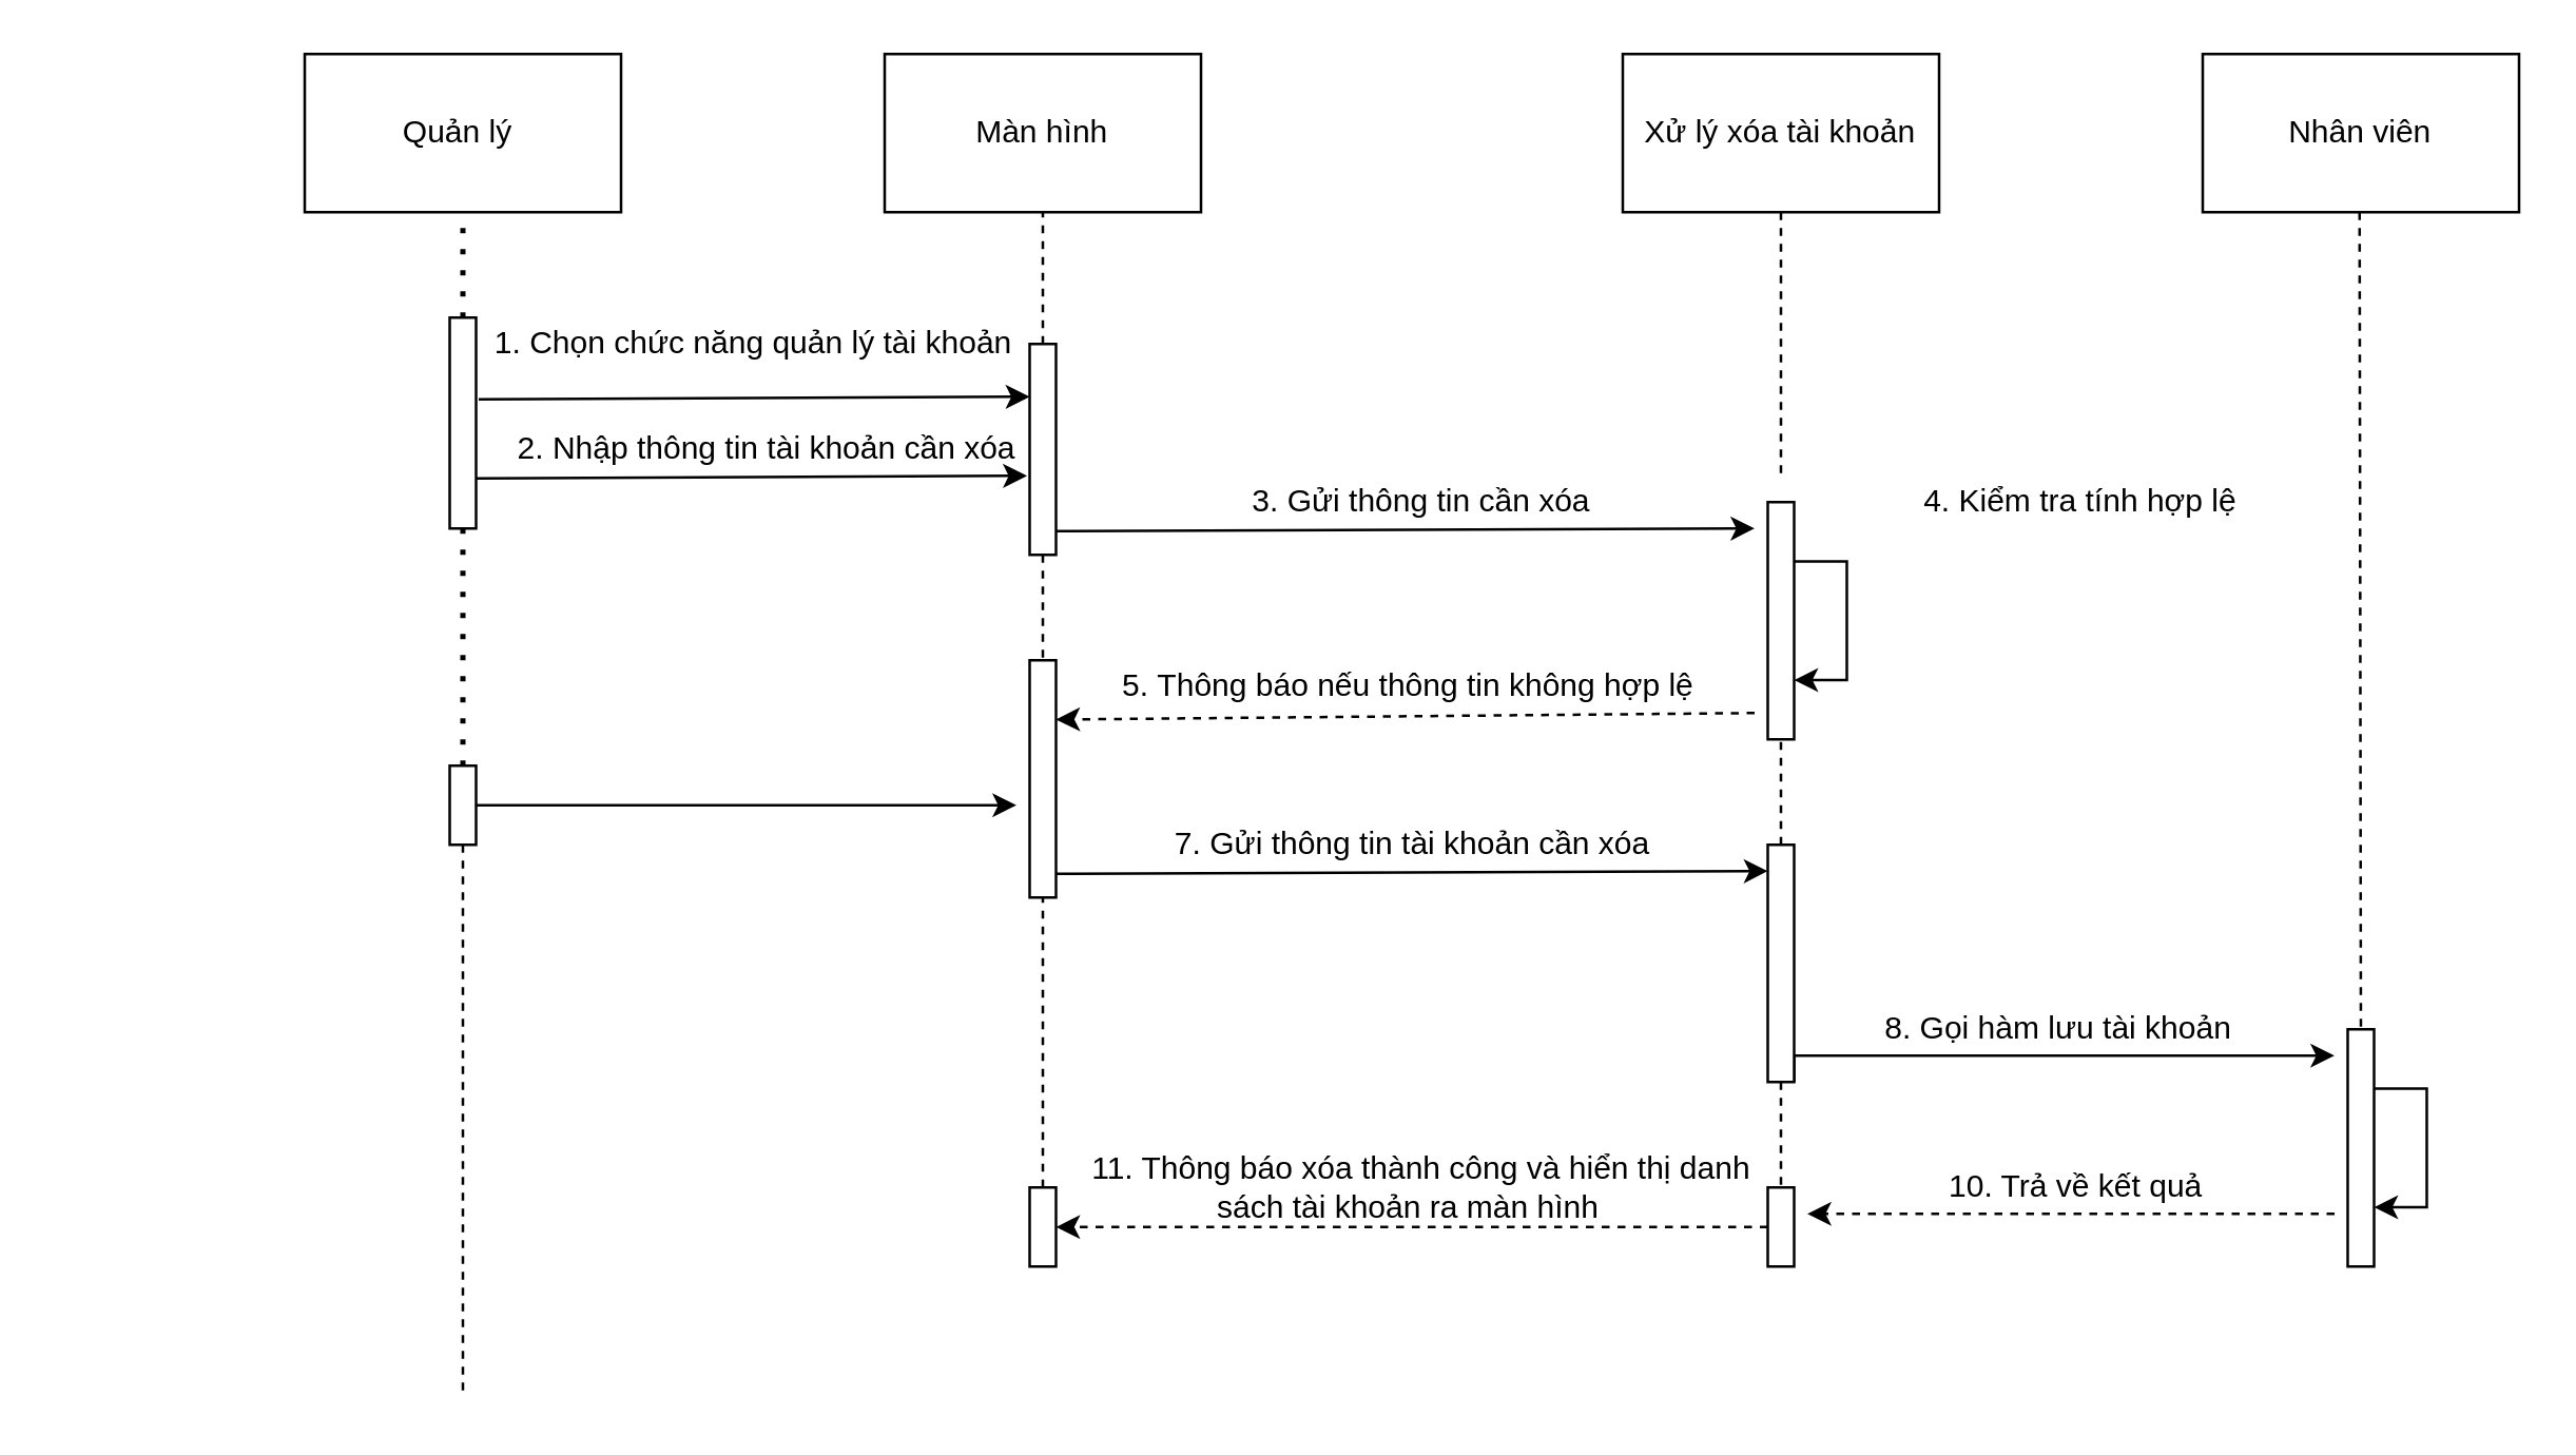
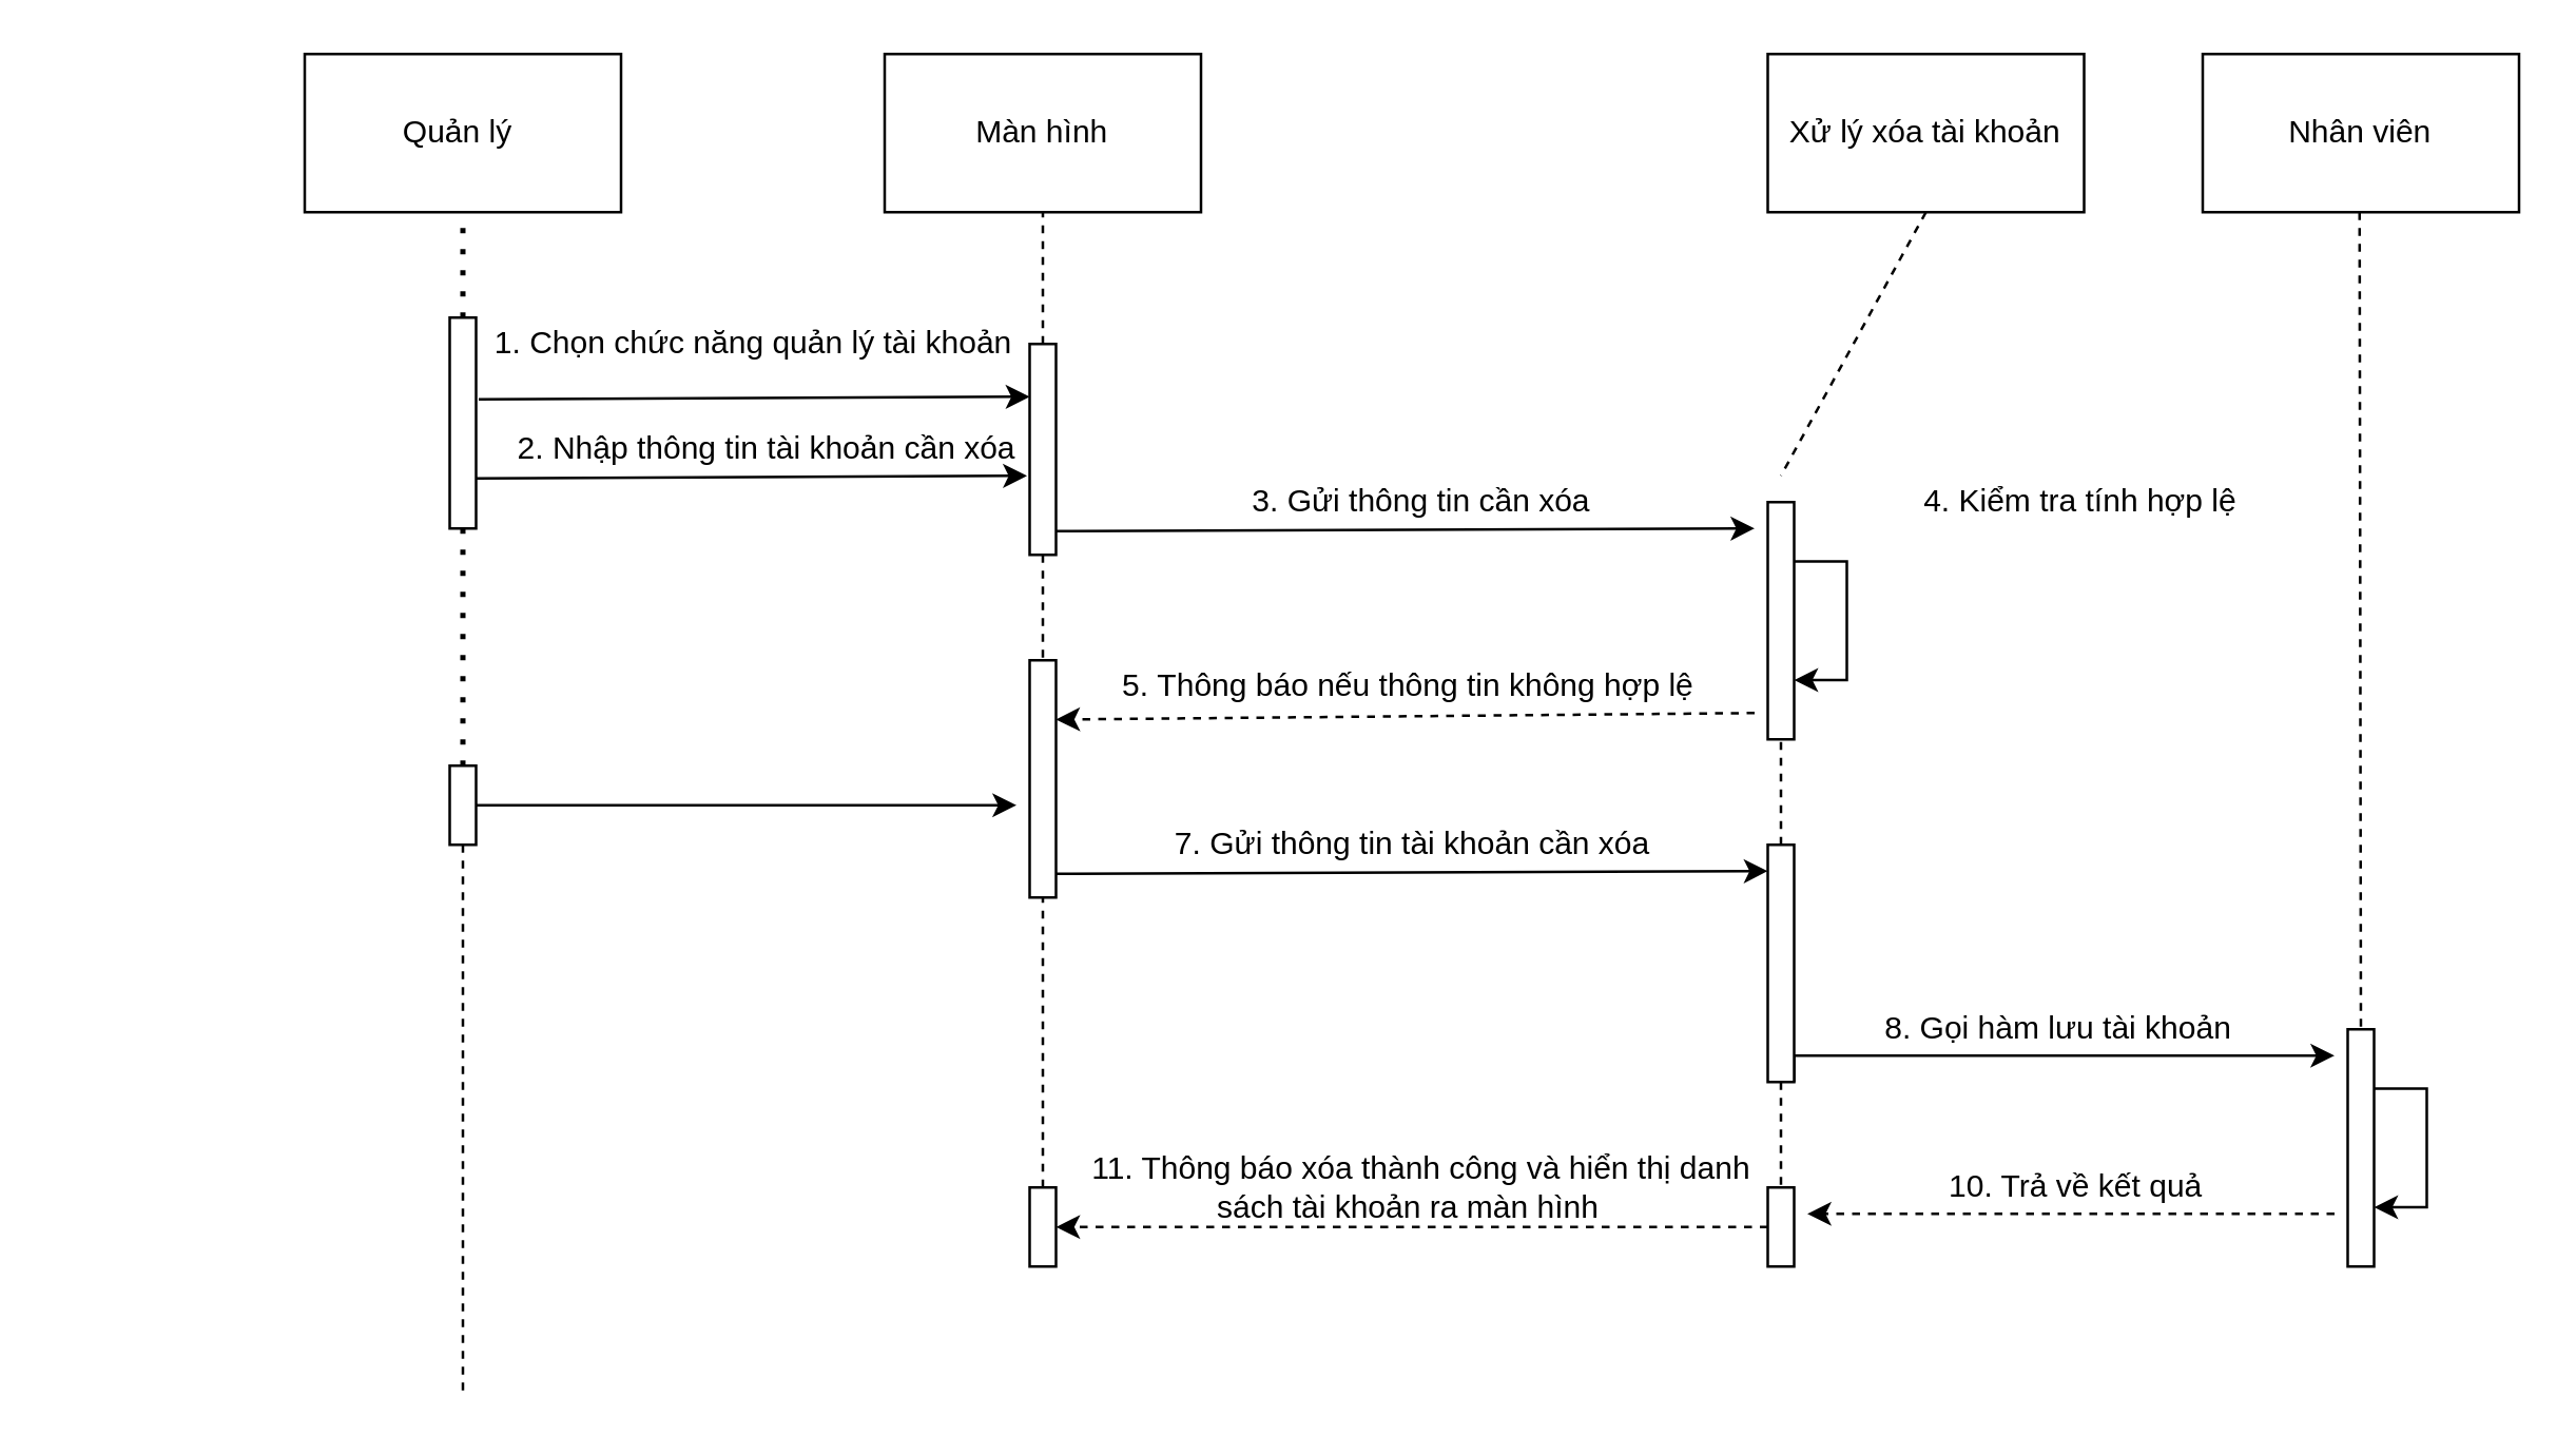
- <mxCell id="3" value="Xử lý xóa tài khoản" style="rounded=0;whiteSpace=wrap;html=1;" parent="1" vertex="1"><mxGeometry x="615" y="20" width="120" height="60" as="geometry" /></mxCell>
+ <mxCell id="3" value="Xử lý xóa tài khoản" style="rounded=0;whiteSpace=wrap;html=1;" parent="1" vertex="1"><mxGeometry x="670" y="20" width="120" height="60" as="geometry" /></mxCell>
